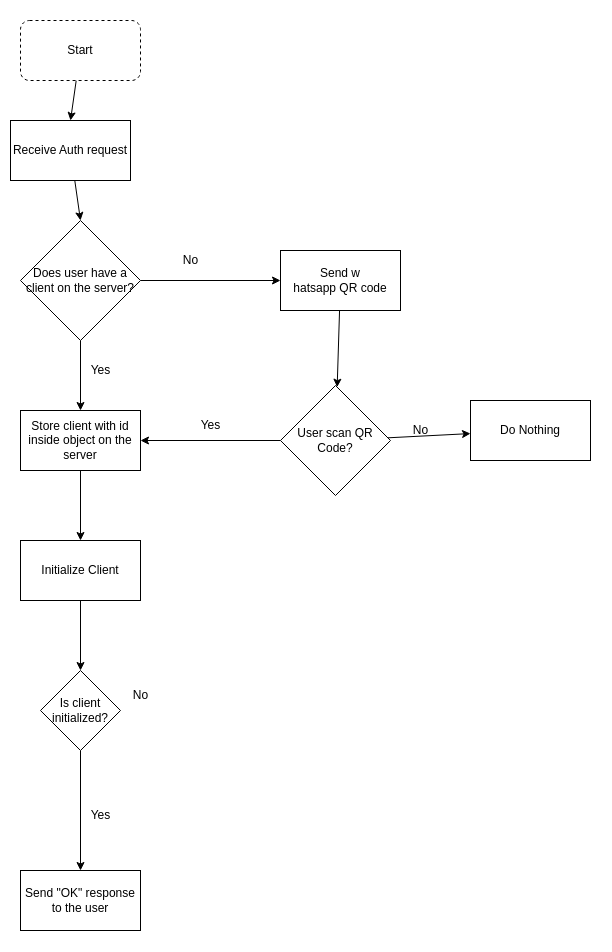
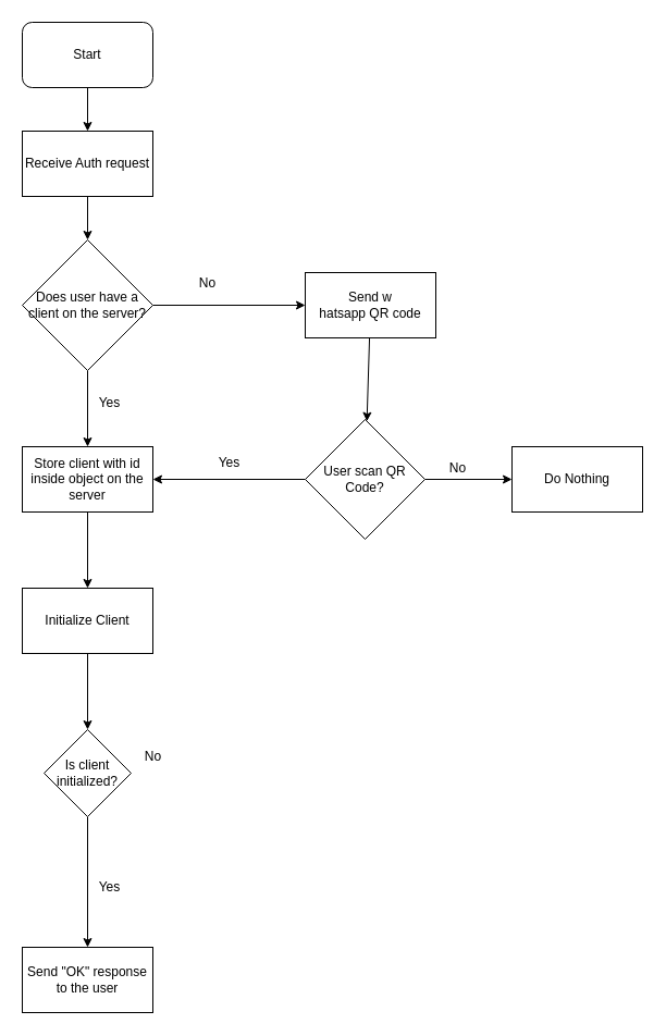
- <mxCell id="3" value="Start" style="rounded=1;whiteSpace=wrap;html=1;dashed=1;" parent="1" vertex="1"><mxGeometry x="20" y="20" width="120" height="60" as="geometry" /></mxCell>
+ <mxCell id="3" value="Start" style="rounded=1;whiteSpace=wrap;html=1;" parent="1" vertex="1"><mxGeometry x="20" y="20" width="120" height="60" as="geometry" /></mxCell>
- <mxCell id="5" value="Receive Auth request" style="rounded=0;whiteSpace=wrap;html=1;" parent="1" vertex="1"><mxGeometry x="10" y="120" width="120" height="60" as="geometry" /></mxCell>
+ <mxCell id="5" value="Receive Auth request" style="rounded=0;whiteSpace=wrap;html=1;" parent="1" vertex="1"><mxGeometry x="20" y="120" width="120" height="60" as="geometry" /></mxCell>
- <mxCell id="24" value="Do Nothing" style="whiteSpace=wrap;html=1;" parent="1" vertex="1"><mxGeometry x="470" y="400" width="120" height="60" as="geometry" /></mxCell>
+ <mxCell id="24" value="Do Nothing" style="whiteSpace=wrap;html=1;" parent="1" vertex="1"><mxGeometry x="470" y="410" width="120" height="60" as="geometry" /></mxCell>
